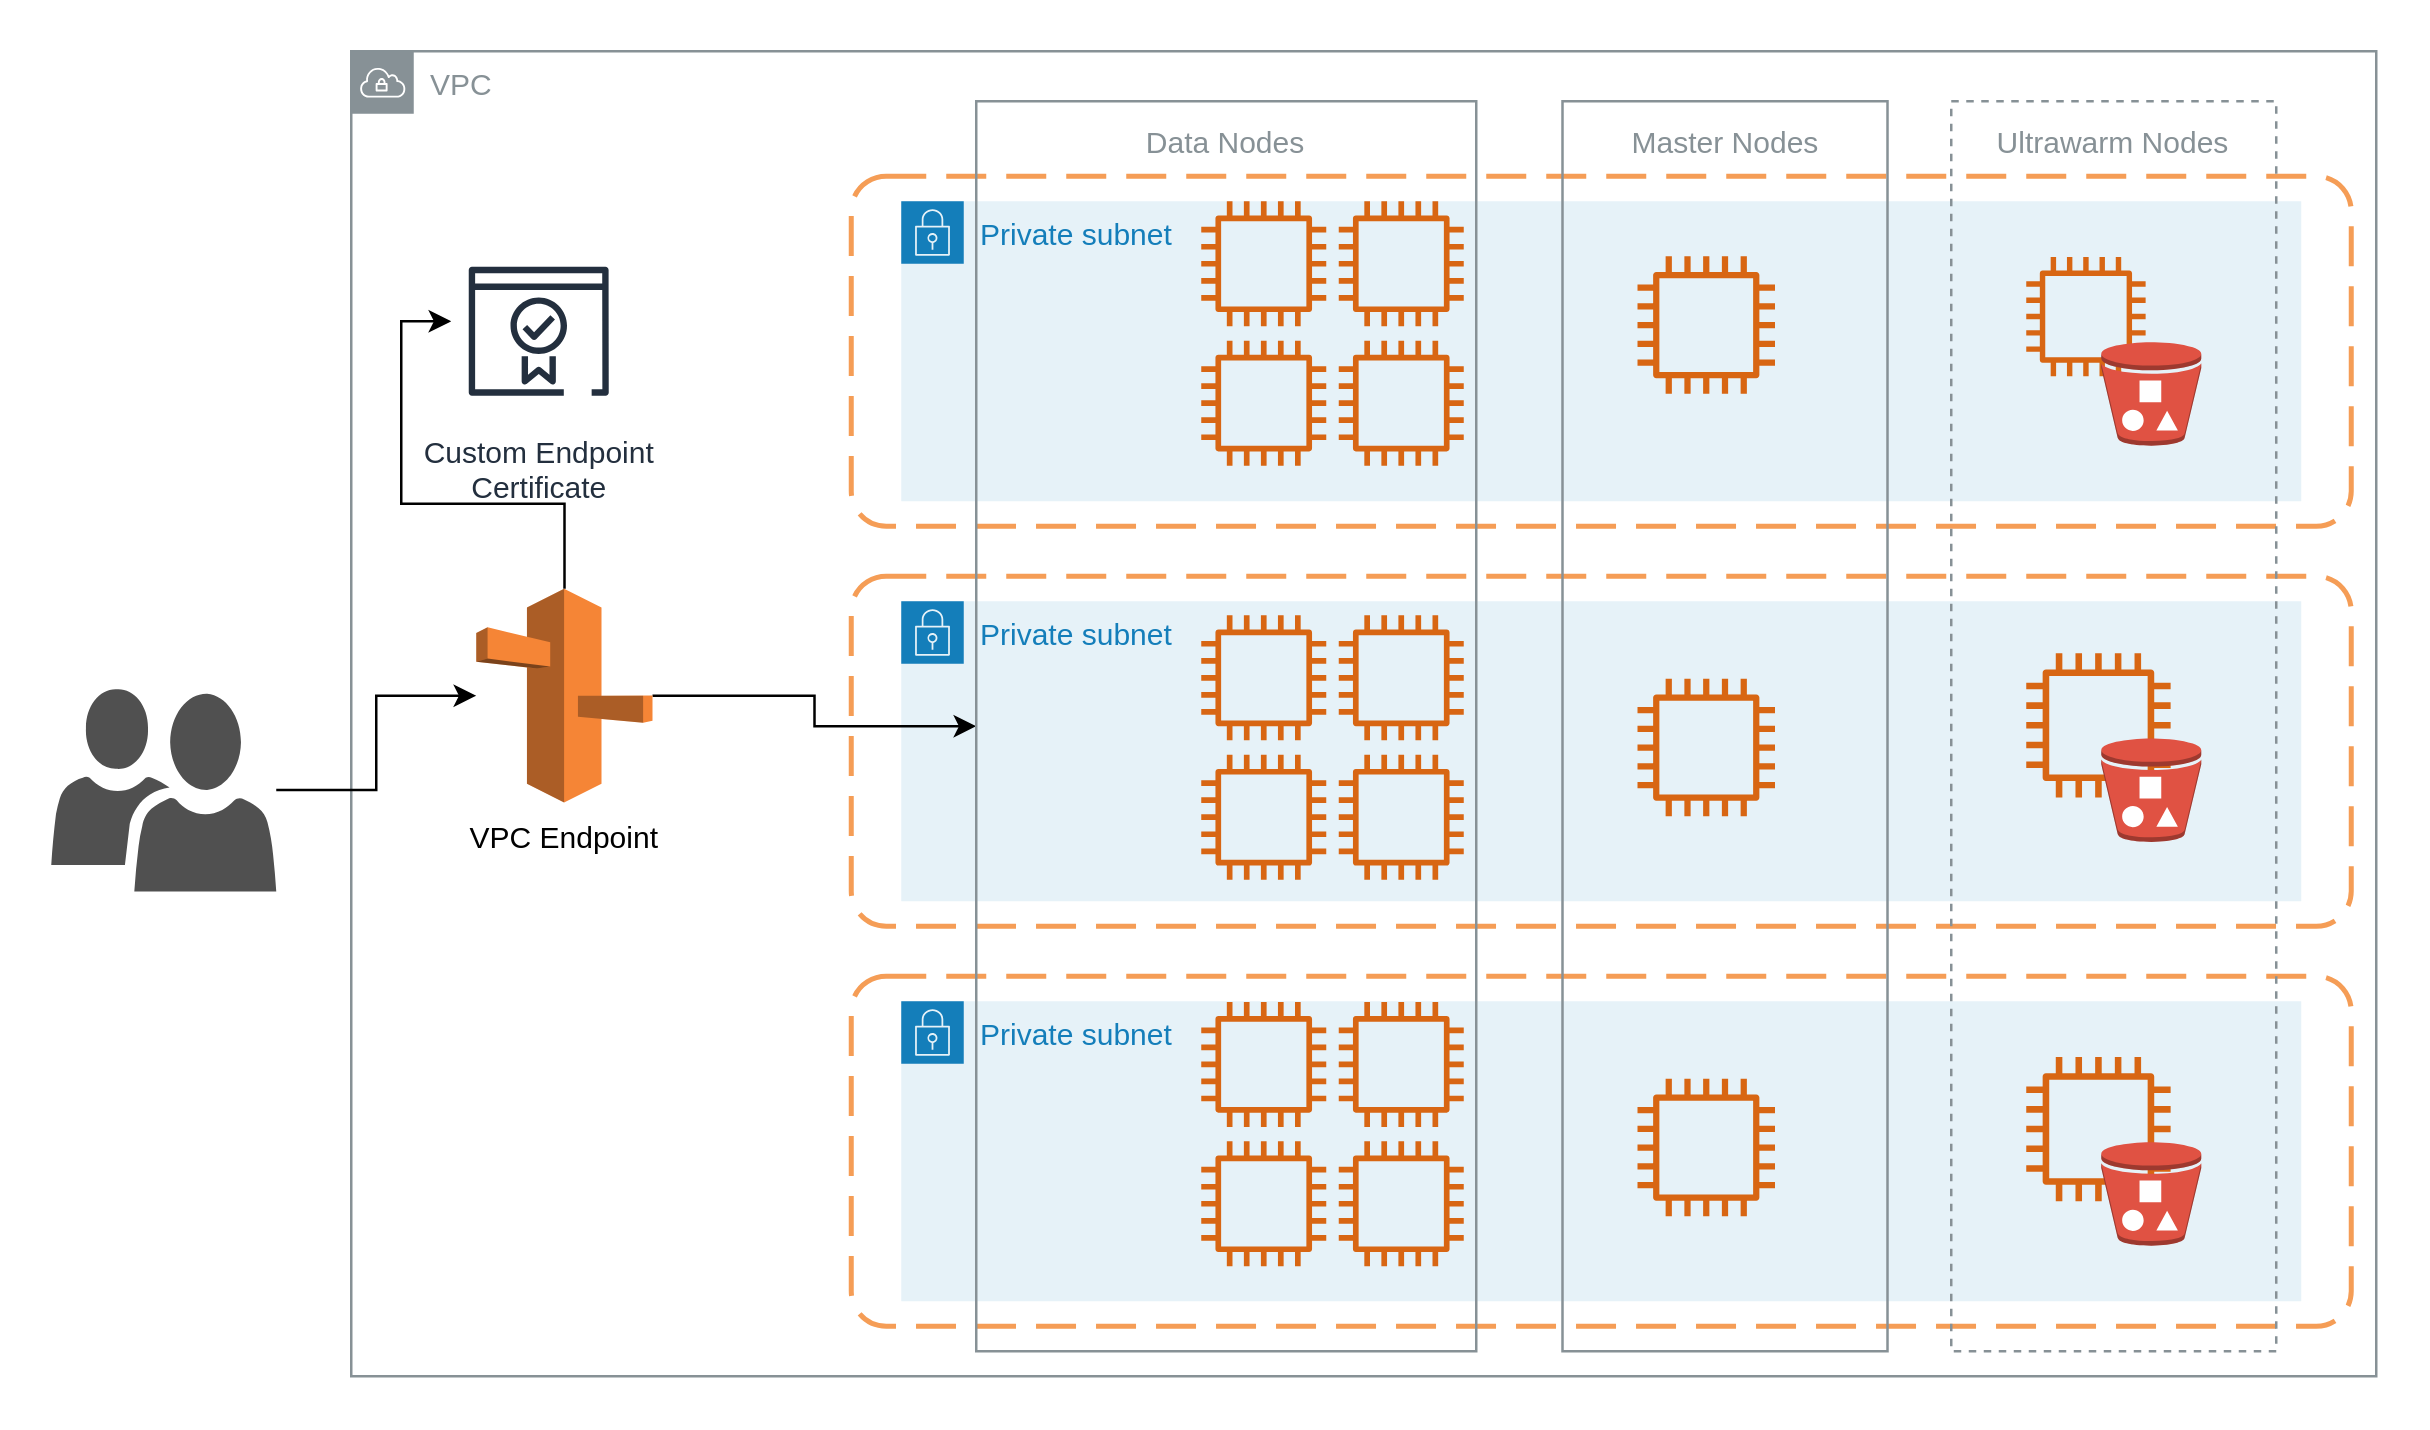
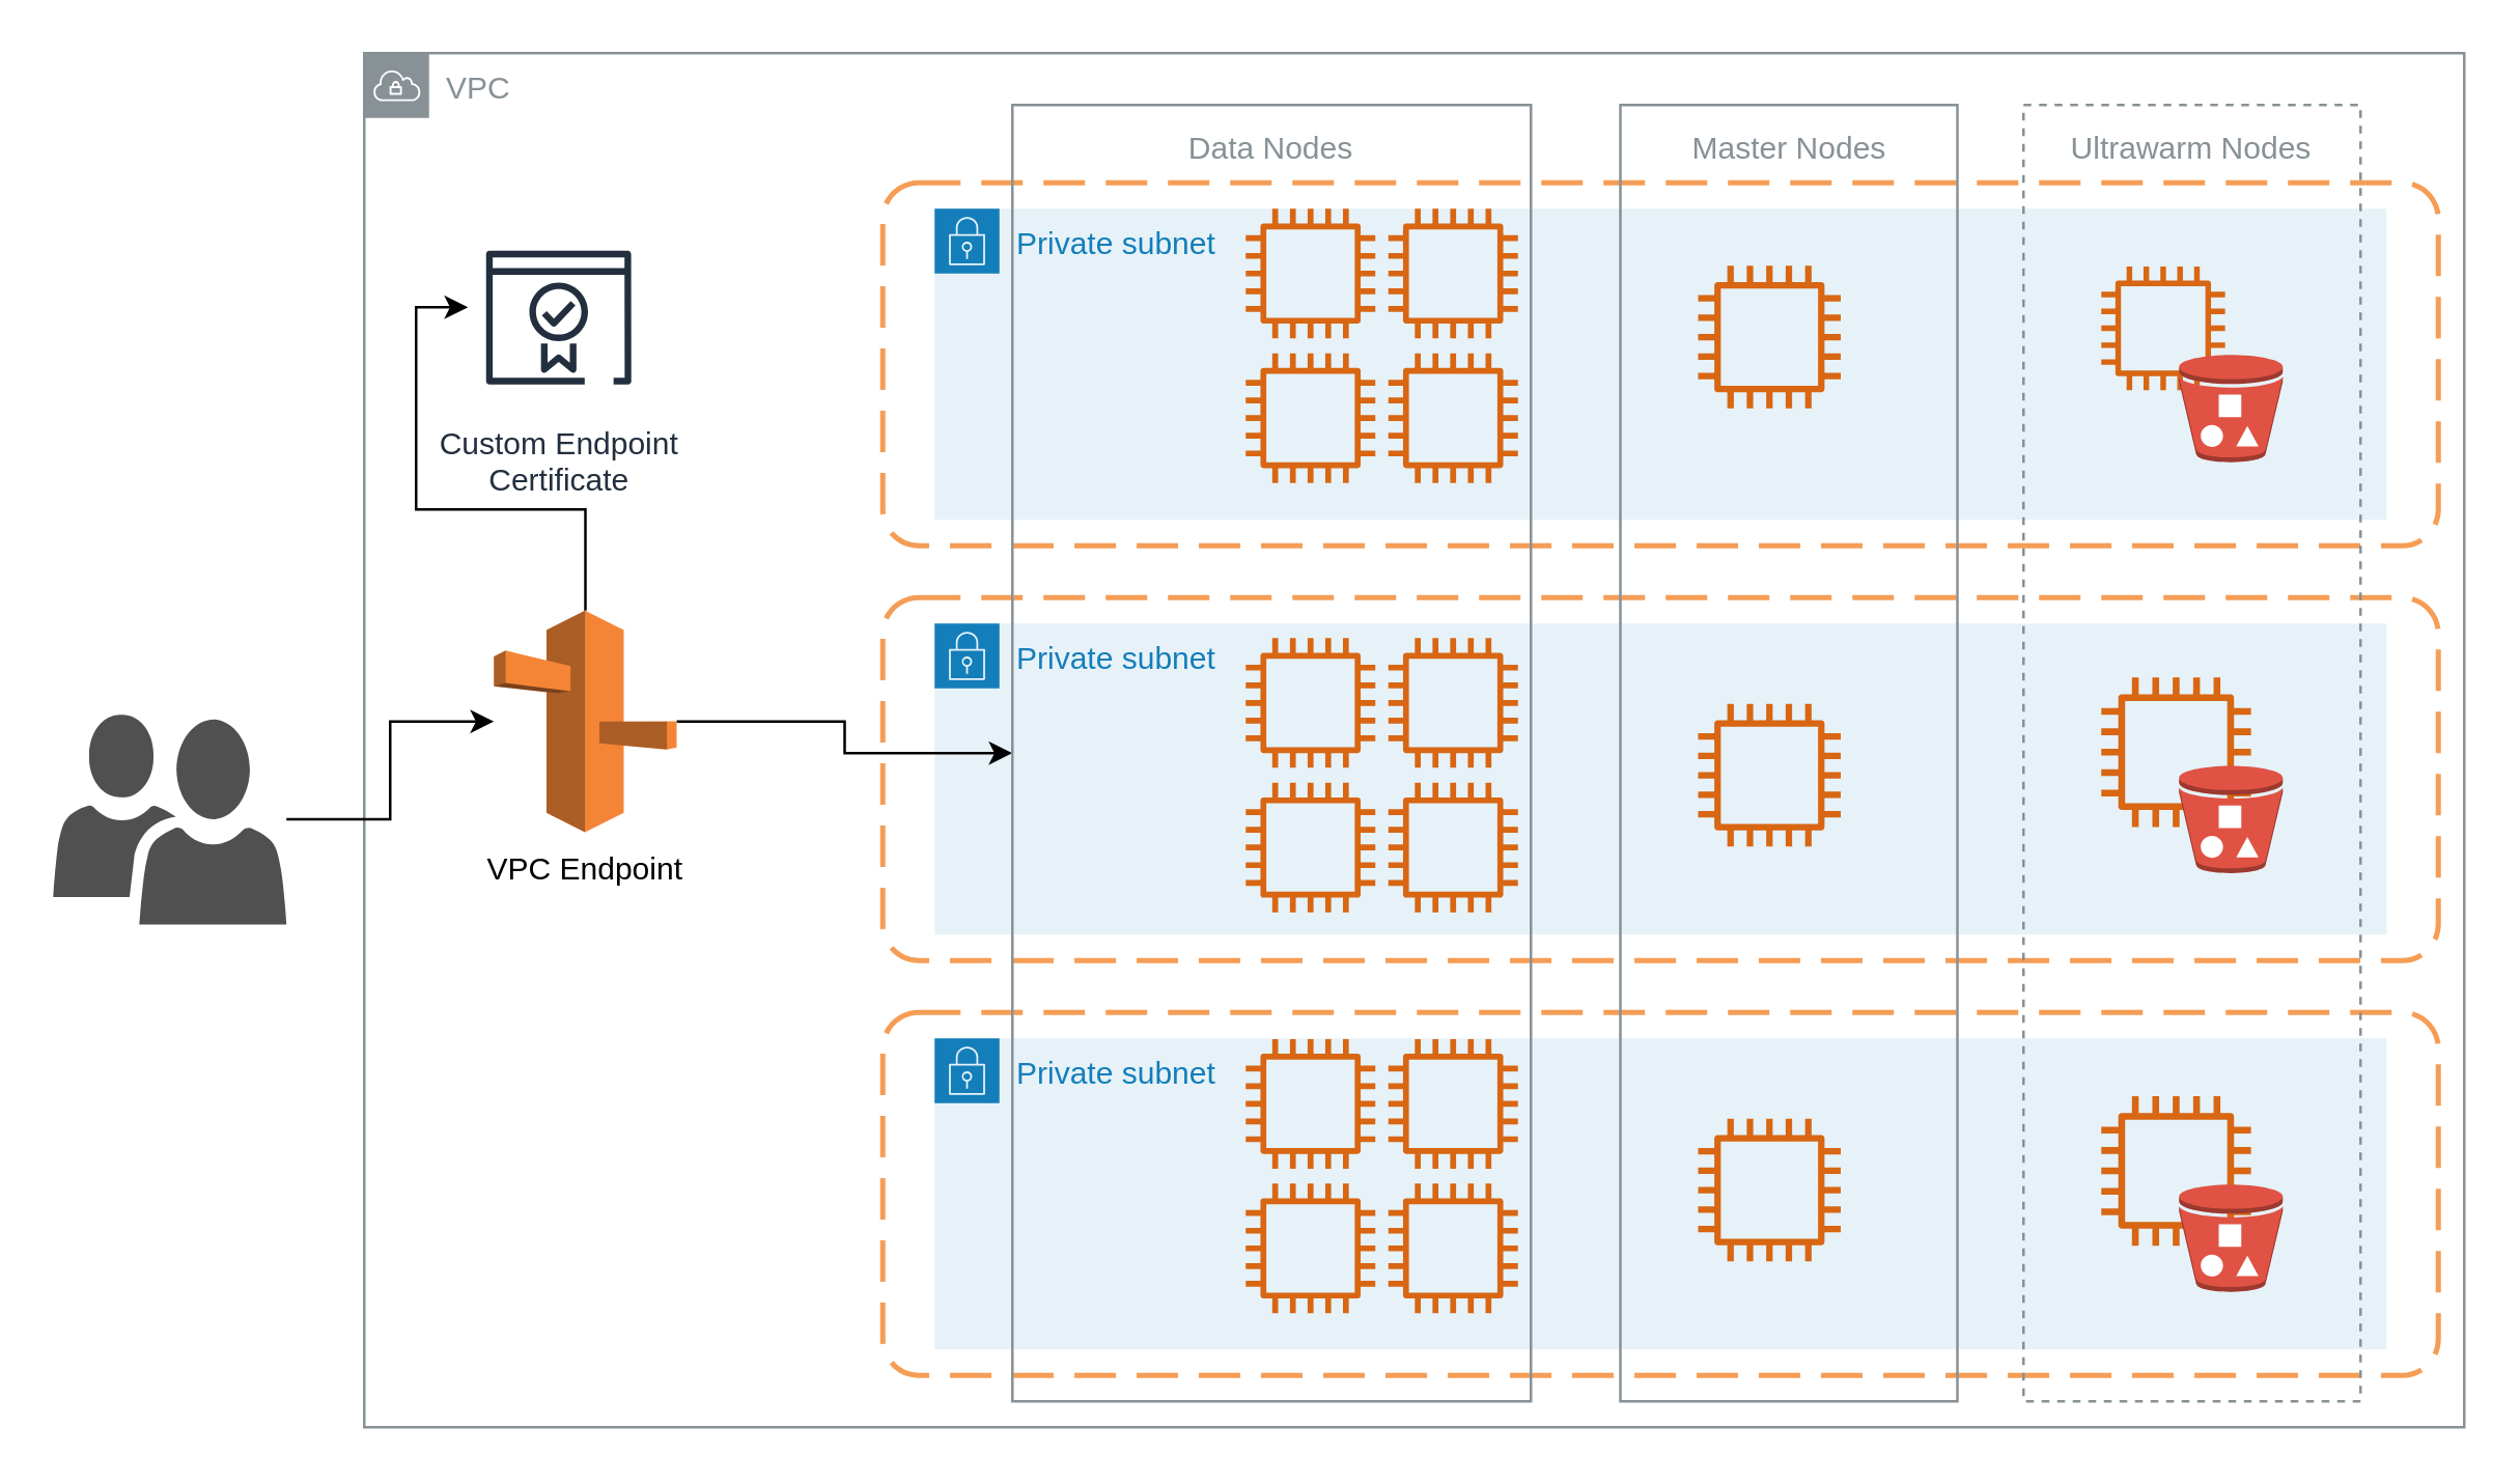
- <mxCell id="14" value="Custom Endpoint&lt;br&gt;Certificate" style="outlineConnect=0;fontColor=#232F3E;gradientColor=none;strokeColor=#232F3E;fillColor=#ffffff;dashed=0;verticalLabelPosition=bottom;verticalAlign=top;align=center;html=1;fontSize=12;fontStyle=0;aspect=fixed;shape=mxgraph.aws4.resourceIcon;resIcon=mxgraph.aws4.certificate_manager_2;" parent="1" vertex="1"><mxGeometry x="180" y="97" width="70" height="70" as="geometry" /></mxCell>
+ <mxCell id="14" value="Custom Endpoint&lt;br&gt;Certificate" style="outlineConnect=0;fontColor=#232F3E;gradientColor=none;strokeColor=#232F3E;fillColor=#ffffff;dashed=0;verticalLabelPosition=bottom;verticalAlign=top;align=center;html=1;fontSize=12;fontStyle=0;aspect=fixed;shape=mxgraph.aws4.resourceIcon;resIcon=mxgraph.aws4.certificate_manager_2;" parent="1" vertex="1"><mxGeometry x="180" y="87" width="70" height="70" as="geometry" /></mxCell>
